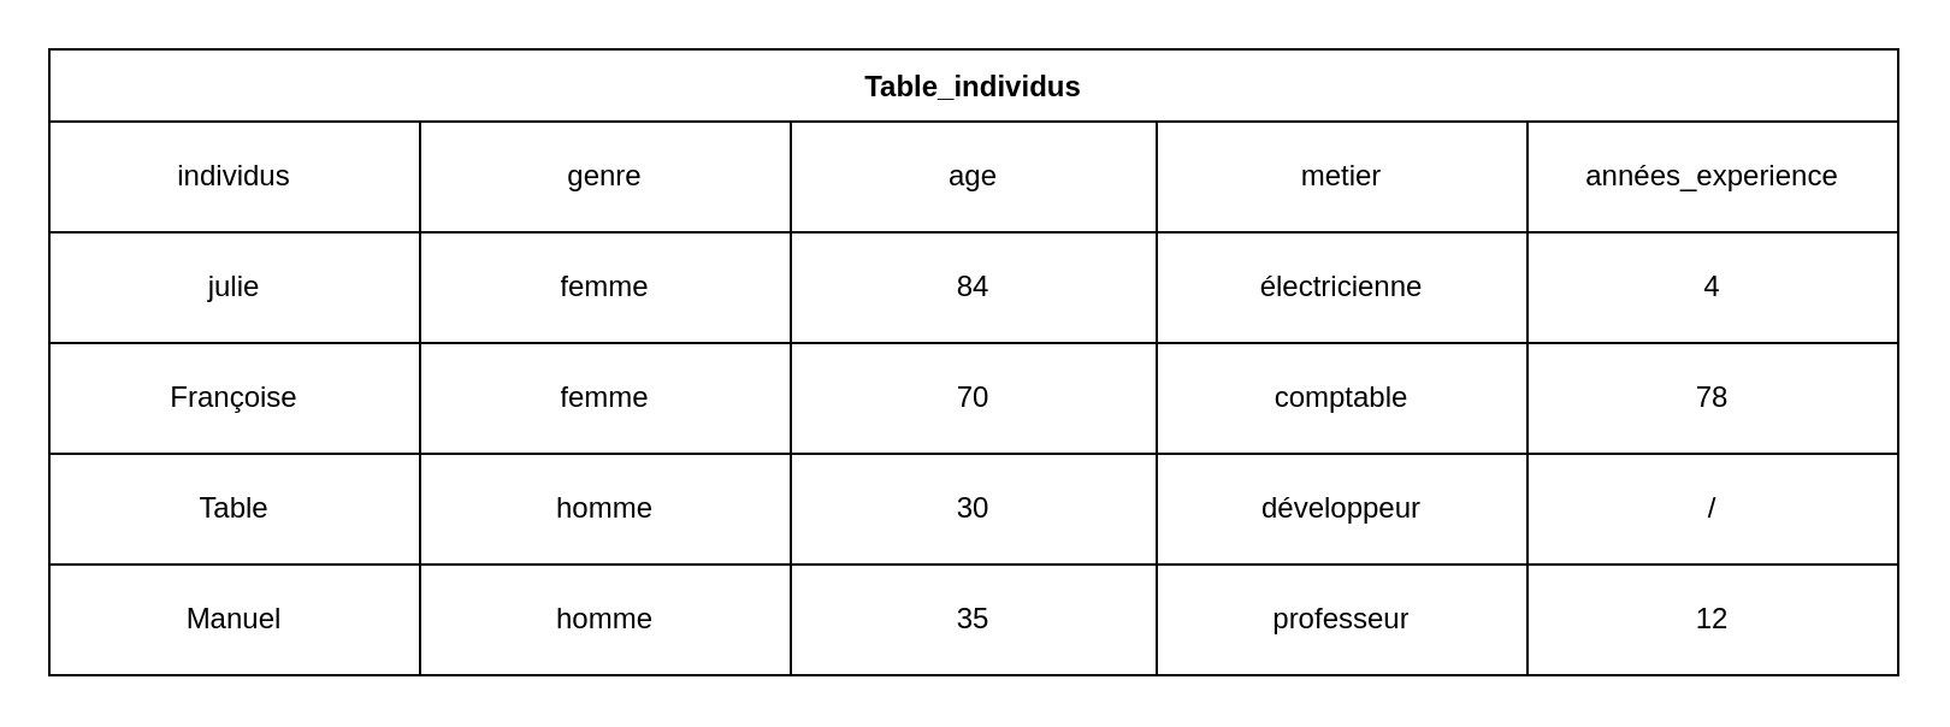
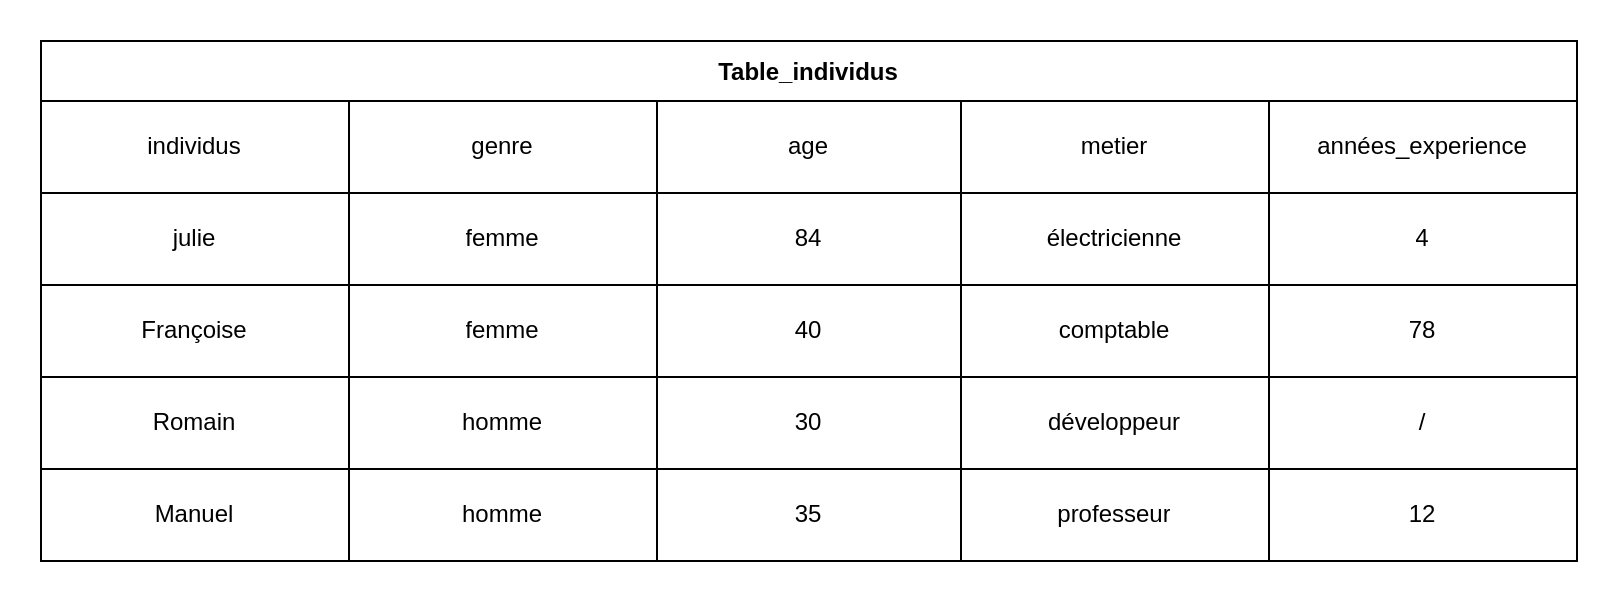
- <mxCell id="18" value="70" style="shape=partialRectangle;html=1;whiteSpace=wrap;connectable=0;fillColor=none;top=0;left=0;bottom=0;right=0;overflow=hidden;" vertex="1" parent="15"><mxGeometry x="308" width="152" height="46" as="geometry"><mxRectangle width="152" height="46" as="alternateBounds" /></mxGeometry></mxCell>
+ <mxCell id="18" value="40" style="shape=partialRectangle;html=1;whiteSpace=wrap;connectable=0;fillColor=none;top=0;left=0;bottom=0;right=0;overflow=hidden;" vertex="1" parent="15"><mxGeometry x="308" width="152" height="46" as="geometry"><mxRectangle width="152" height="46" as="alternateBounds" /></mxGeometry></mxCell>
- <mxCell id="22" value="Table" style="shape=partialRectangle;html=1;whiteSpace=wrap;connectable=0;fillColor=none;top=0;left=0;bottom=0;right=0;overflow=hidden;" vertex="1" parent="21"><mxGeometry width="154" height="46" as="geometry"><mxRectangle width="154" height="46" as="alternateBounds" /></mxGeometry></mxCell>
+ <mxCell id="22" value="Romain" style="shape=partialRectangle;html=1;whiteSpace=wrap;connectable=0;fillColor=none;top=0;left=0;bottom=0;right=0;overflow=hidden;" vertex="1" parent="21"><mxGeometry width="154" height="46" as="geometry"><mxRectangle width="154" height="46" as="alternateBounds" /></mxGeometry></mxCell>
